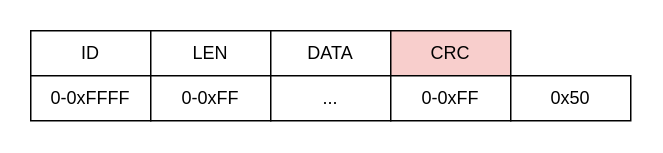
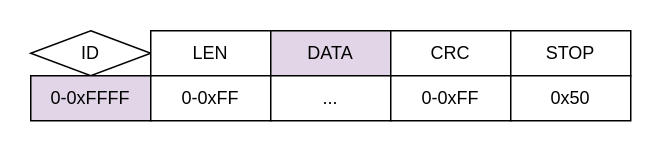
- <mxCell id="2" value="ID" style="rounded=0;whiteSpace=wrap;html=1;" vertex="1" parent="1"><mxGeometry x="20" y="20" width="80" height="30" as="geometry" /></mxCell>
+ <mxCell id="2" value="ID" style="rhombus;whiteSpace=wrap;html=1;" vertex="1" parent="1"><mxGeometry x="20" y="20" width="80" height="30" as="geometry" /></mxCell>
- <mxCell id="4" value="DATA" style="rounded=0;whiteSpace=wrap;html=1;" vertex="1" parent="1"><mxGeometry x="180" y="20" width="80" height="30" as="geometry" /></mxCell>
+ <mxCell id="4" value="DATA" style="rounded=0;whiteSpace=wrap;html=1;fillColor=#e1d5e7;" vertex="1" parent="1"><mxGeometry x="180" y="20" width="80" height="30" as="geometry" /></mxCell>
- <mxCell id="5" value="CRC" style="rounded=0;whiteSpace=wrap;html=1;fillColor=#f8cecc;" vertex="1" parent="1"><mxGeometry x="260" y="20" width="80" height="30" as="geometry" /></mxCell>
+ <mxCell id="5" value="CRC" style="rounded=0;whiteSpace=wrap;html=1;" vertex="1" parent="1"><mxGeometry x="260" y="20" width="80" height="30" as="geometry" /></mxCell>
+ <mxCell id="6" value="STOP" style="rounded=0;whiteSpace=wrap;html=1;" vertex="1" parent="1"><mxGeometry x="340" y="20" width="80" height="30" as="geometry" /></mxCell>
- <mxCell id="7" value="0-0xFFFF" style="rounded=0;whiteSpace=wrap;html=1;" vertex="1" parent="1"><mxGeometry x="20" y="50" width="80" height="30" as="geometry" /></mxCell>
+ <mxCell id="7" value="0-0xFFFF" style="rounded=0;whiteSpace=wrap;html=1;fillColor=#e1d5e7;" vertex="1" parent="1"><mxGeometry x="20" y="50" width="80" height="30" as="geometry" /></mxCell>
